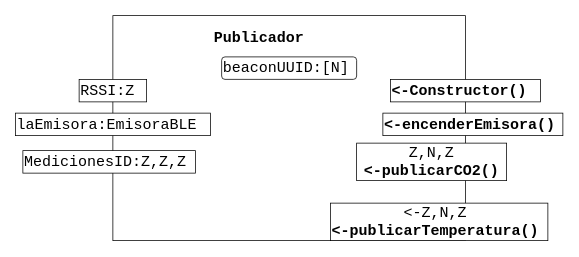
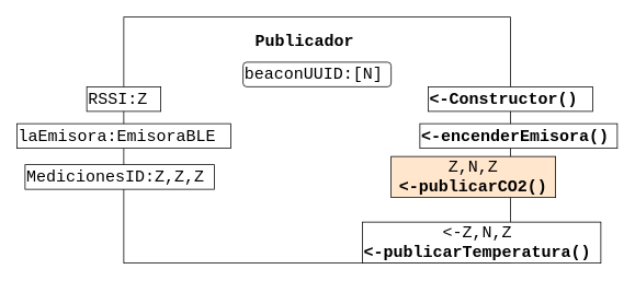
- <mxCell id="3" value="Publicador" style="text;html=1;strokeColor=none;fillColor=none;align=center;verticalAlign=middle;whiteSpace=wrap;rounded=0;fontStyle=1;fontFamily=Courier New;fontSize=20;" parent="1" vertex="1"><mxGeometry x="265" y="40" width="160" height="20" as="geometry" /></mxCell>
+ <mxCell id="3" value="Publicador" style="text;html=1;strokeColor=none;fillColor=none;align=center;verticalAlign=middle;whiteSpace=wrap;rounded=0;fontStyle=1;fontFamily=Courier New;fontSize=20;" parent="1" vertex="1"><mxGeometry x="290" y="40" width="160" height="20" as="geometry" /></mxCell>
- <mxCell id="6" value="&lt;span style=&quot;text-align: left&quot;&gt;Z,N,Z&lt;/span&gt;&lt;b&gt;&lt;br&gt;&amp;lt;-publicarCO2()&lt;/b&gt;" style="rounded=0;whiteSpace=wrap;html=1;fontFamily=Courier New;fontSize=20;align=center;fontStyle=0;autosize=1;" parent="1" vertex="1"><mxGeometry x="475" y="190" width="200" height="50" as="geometry" /></mxCell>
+ <mxCell id="6" value="&lt;span style=&quot;text-align: left&quot;&gt;Z,N,Z&lt;/span&gt;&lt;b&gt;&lt;br&gt;&amp;lt;-publicarCO2()&lt;/b&gt;" style="rounded=0;whiteSpace=wrap;html=1;fontFamily=Courier New;fontSize=20;align=center;fontStyle=0;autosize=1;fillColor=#ffe6cc;" parent="1" vertex="1"><mxGeometry x="475" y="190" width="200" height="50" as="geometry" /></mxCell>
